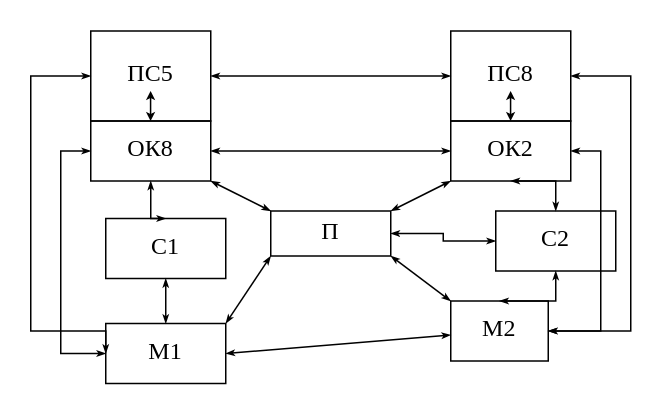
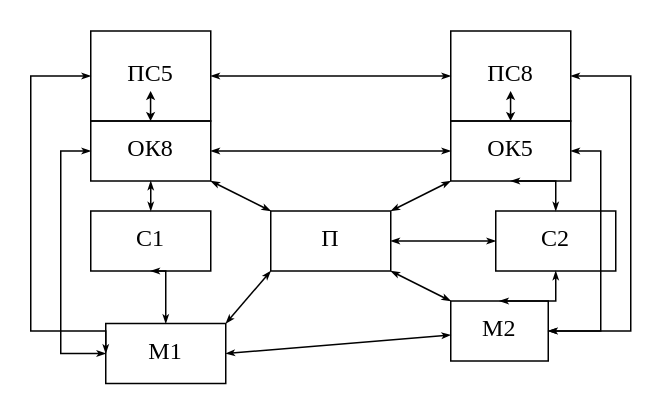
- <mxCell id="12" value="&lt;p style=&quot;line-height: 1 ; font-size: 16px&quot;&gt;ОК2&lt;/p&gt;" style="shape=stencil(tVTRboMwDPyavFYh2T5gYtt/pKlXotIkcrJ1/fuaGKQiBq0mQEjgu3B3Bhyh69SYCEJJb84g9LtQKmKwkBLdEdww9iK5vHBZDbVJEWxm8MegM/sWmEkZwwku7pB7CecbQJc7Vn8I+UZrulPXNnhPIi74NGLueBIzztOz8pfFevvrqIqkf4YM2IdkVKjP52V3r9sIVxvlHcsO6VfPu57wOHG11YdbTbj6v6yuCZn7uXW9N/Z0xPDtD3+G+XJta0MbkEq+Fi+htOyP5Wai6QZvQgw0dmO7PE4PRn/OmPCJd0FnGqZWA8KDN8G7yYLr7IJiPXEoKG99BbgB);whiteSpace=wrap;html=1;fontFamily=Times New Roman;fontSize=16;spacingBottom=4;spacing=2;" parent="1" vertex="1"><mxGeometry x="300" y="80" width="80" height="40" as="geometry" /></mxCell>
+ <mxCell id="12" value="&lt;p style=&quot;line-height: 1 ; font-size: 16px&quot;&gt;ОК5&lt;/p&gt;" style="shape=stencil(tVTRboMwDPyavFYh2T5gYtt/pKlXotIkcrJ1/fuaGKQiBq0mQEjgu3B3Bhyh69SYCEJJb84g9LtQKmKwkBLdEdww9iK5vHBZDbVJEWxm8MegM/sWmEkZwwku7pB7CecbQJc7Vn8I+UZrulPXNnhPIi74NGLueBIzztOz8pfFevvrqIqkf4YM2IdkVKjP52V3r9sIVxvlHcsO6VfPu57wOHG11YdbTbj6v6yuCZn7uXW9N/Z0xPDtD3+G+XJta0MbkEq+Fi+htOyP5Wai6QZvQgw0dmO7PE4PRn/OmPCJd0FnGqZWA8KDN8G7yYLr7IJiPXEoKG99BbgB);whiteSpace=wrap;html=1;fontFamily=Times New Roman;fontSize=16;spacingBottom=4;spacing=2;" parent="1" vertex="1"><mxGeometry x="300" y="80" width="80" height="40" as="geometry" /></mxCell>
- <mxCell id="6" value="&lt;p style=&quot;line-height: 1; font-size: 16px;&quot;&gt;П&lt;/p&gt;" style="shape=stencil(tVTRboMwDPyavFYh2T5gYtt/pKlXotIkcrJ1/fuaGKQiBq0mQEjgu3B3Bhyh69SYCEJJb84g9LtQKmKwkBLdEdww9iK5vHBZDbVJEWxm8MegM/sWmEkZwwku7pB7CecbQJc7Vn8I+UZrulPXNnhPIi74NGLueBIzztOz8pfFevvrqIqkf4YM2IdkVKjP52V3r9sIVxvlHcsO6VfPu57wOHG11YdbTbj6v6yuCZn7uXW9N/Z0xPDtD3+G+XJta0MbkEq+Fi+htOyP5Wai6QZvQgw0dmO7PE4PRn/OmPCJd0FnGqZWA8KDN8G7yYLr7IJiPXEoKG99BbgB);whiteSpace=wrap;html=1;fontFamily=Times New Roman;fontSize=16;spacingBottom=4;spacing=2;" parent="1" vertex="1"><mxGeometry x="180" y="140" width="80" height="30" as="geometry" /></mxCell>
+ <mxCell id="6" value="&lt;p style=&quot;line-height: 1; font-size: 16px;&quot;&gt;П&lt;/p&gt;" style="shape=stencil(tVTRboMwDPyavFYh2T5gYtt/pKlXotIkcrJ1/fuaGKQiBq0mQEjgu3B3Bhyh69SYCEJJb84g9LtQKmKwkBLdEdww9iK5vHBZDbVJEWxm8MegM/sWmEkZwwku7pB7CecbQJc7Vn8I+UZrulPXNnhPIi74NGLueBIzztOz8pfFevvrqIqkf4YM2IdkVKjP52V3r9sIVxvlHcsO6VfPu57wOHG11YdbTbj6v6yuCZn7uXW9N/Z0xPDtD3+G+XJta0MbkEq+Fi+htOyP5Wai6QZvQgw0dmO7PE4PRn/OmPCJd0FnGqZWA8KDN8G7yYLr7IJiPXEoKG99BbgB);whiteSpace=wrap;html=1;fontFamily=Times New Roman;fontSize=16;spacingBottom=4;spacing=2;" parent="1" vertex="1"><mxGeometry x="180" y="140" width="80" height="40" as="geometry" /></mxCell>
- <mxCell id="20" value="&lt;p style=&quot;line-height: 1 ; font-size: 16px&quot;&gt;С1&lt;/p&gt;" style="shape=stencil(tVTRboMwDPyavFYh2T5gYtt/pKlXotIkcrJ1/fuaGKQiBq0mQEjgu3B3Bhyh69SYCEJJb84g9LtQKmKwkBLdEdww9iK5vHBZDbVJEWxm8MegM/sWmEkZwwku7pB7CecbQJc7Vn8I+UZrulPXNnhPIi74NGLueBIzztOz8pfFevvrqIqkf4YM2IdkVKjP52V3r9sIVxvlHcsO6VfPu57wOHG11YdbTbj6v6yuCZn7uXW9N/Z0xPDtD3+G+XJta0MbkEq+Fi+htOyP5Wai6QZvQgw0dmO7PE4PRn/OmPCJd0FnGqZWA8KDN8G7yYLr7IJiPXEoKG99BbgB);whiteSpace=wrap;html=1;fontFamily=Times New Roman;fontSize=16;spacingBottom=4;spacing=2;" parent="1" vertex="1"><mxGeometry x="70" y="145" width="80" height="40" as="geometry" /></mxCell>
+ <mxCell id="20" value="&lt;p style=&quot;line-height: 1 ; font-size: 16px&quot;&gt;С1&lt;/p&gt;" style="shape=stencil(tVTRboMwDPyavFYh2T5gYtt/pKlXotIkcrJ1/fuaGKQiBq0mQEjgu3B3Bhyh69SYCEJJb84g9LtQKmKwkBLdEdww9iK5vHBZDbVJEWxm8MegM/sWmEkZwwku7pB7CecbQJc7Vn8I+UZrulPXNnhPIi74NGLueBIzztOz8pfFevvrqIqkf4YM2IdkVKjP52V3r9sIVxvlHcsO6VfPu57wOHG11YdbTbj6v6yuCZn7uXW9N/Z0xPDtD3+G+XJta0MbkEq+Fi+htOyP5Wai6QZvQgw0dmO7PE4PRn/OmPCJd0FnGqZWA8KDN8G7yYLr7IJiPXEoKG99BbgB);whiteSpace=wrap;html=1;fontFamily=Times New Roman;fontSize=16;spacingBottom=4;spacing=2;" parent="1" vertex="1"><mxGeometry x="60" y="140" width="80" height="40" as="geometry" /></mxCell>
